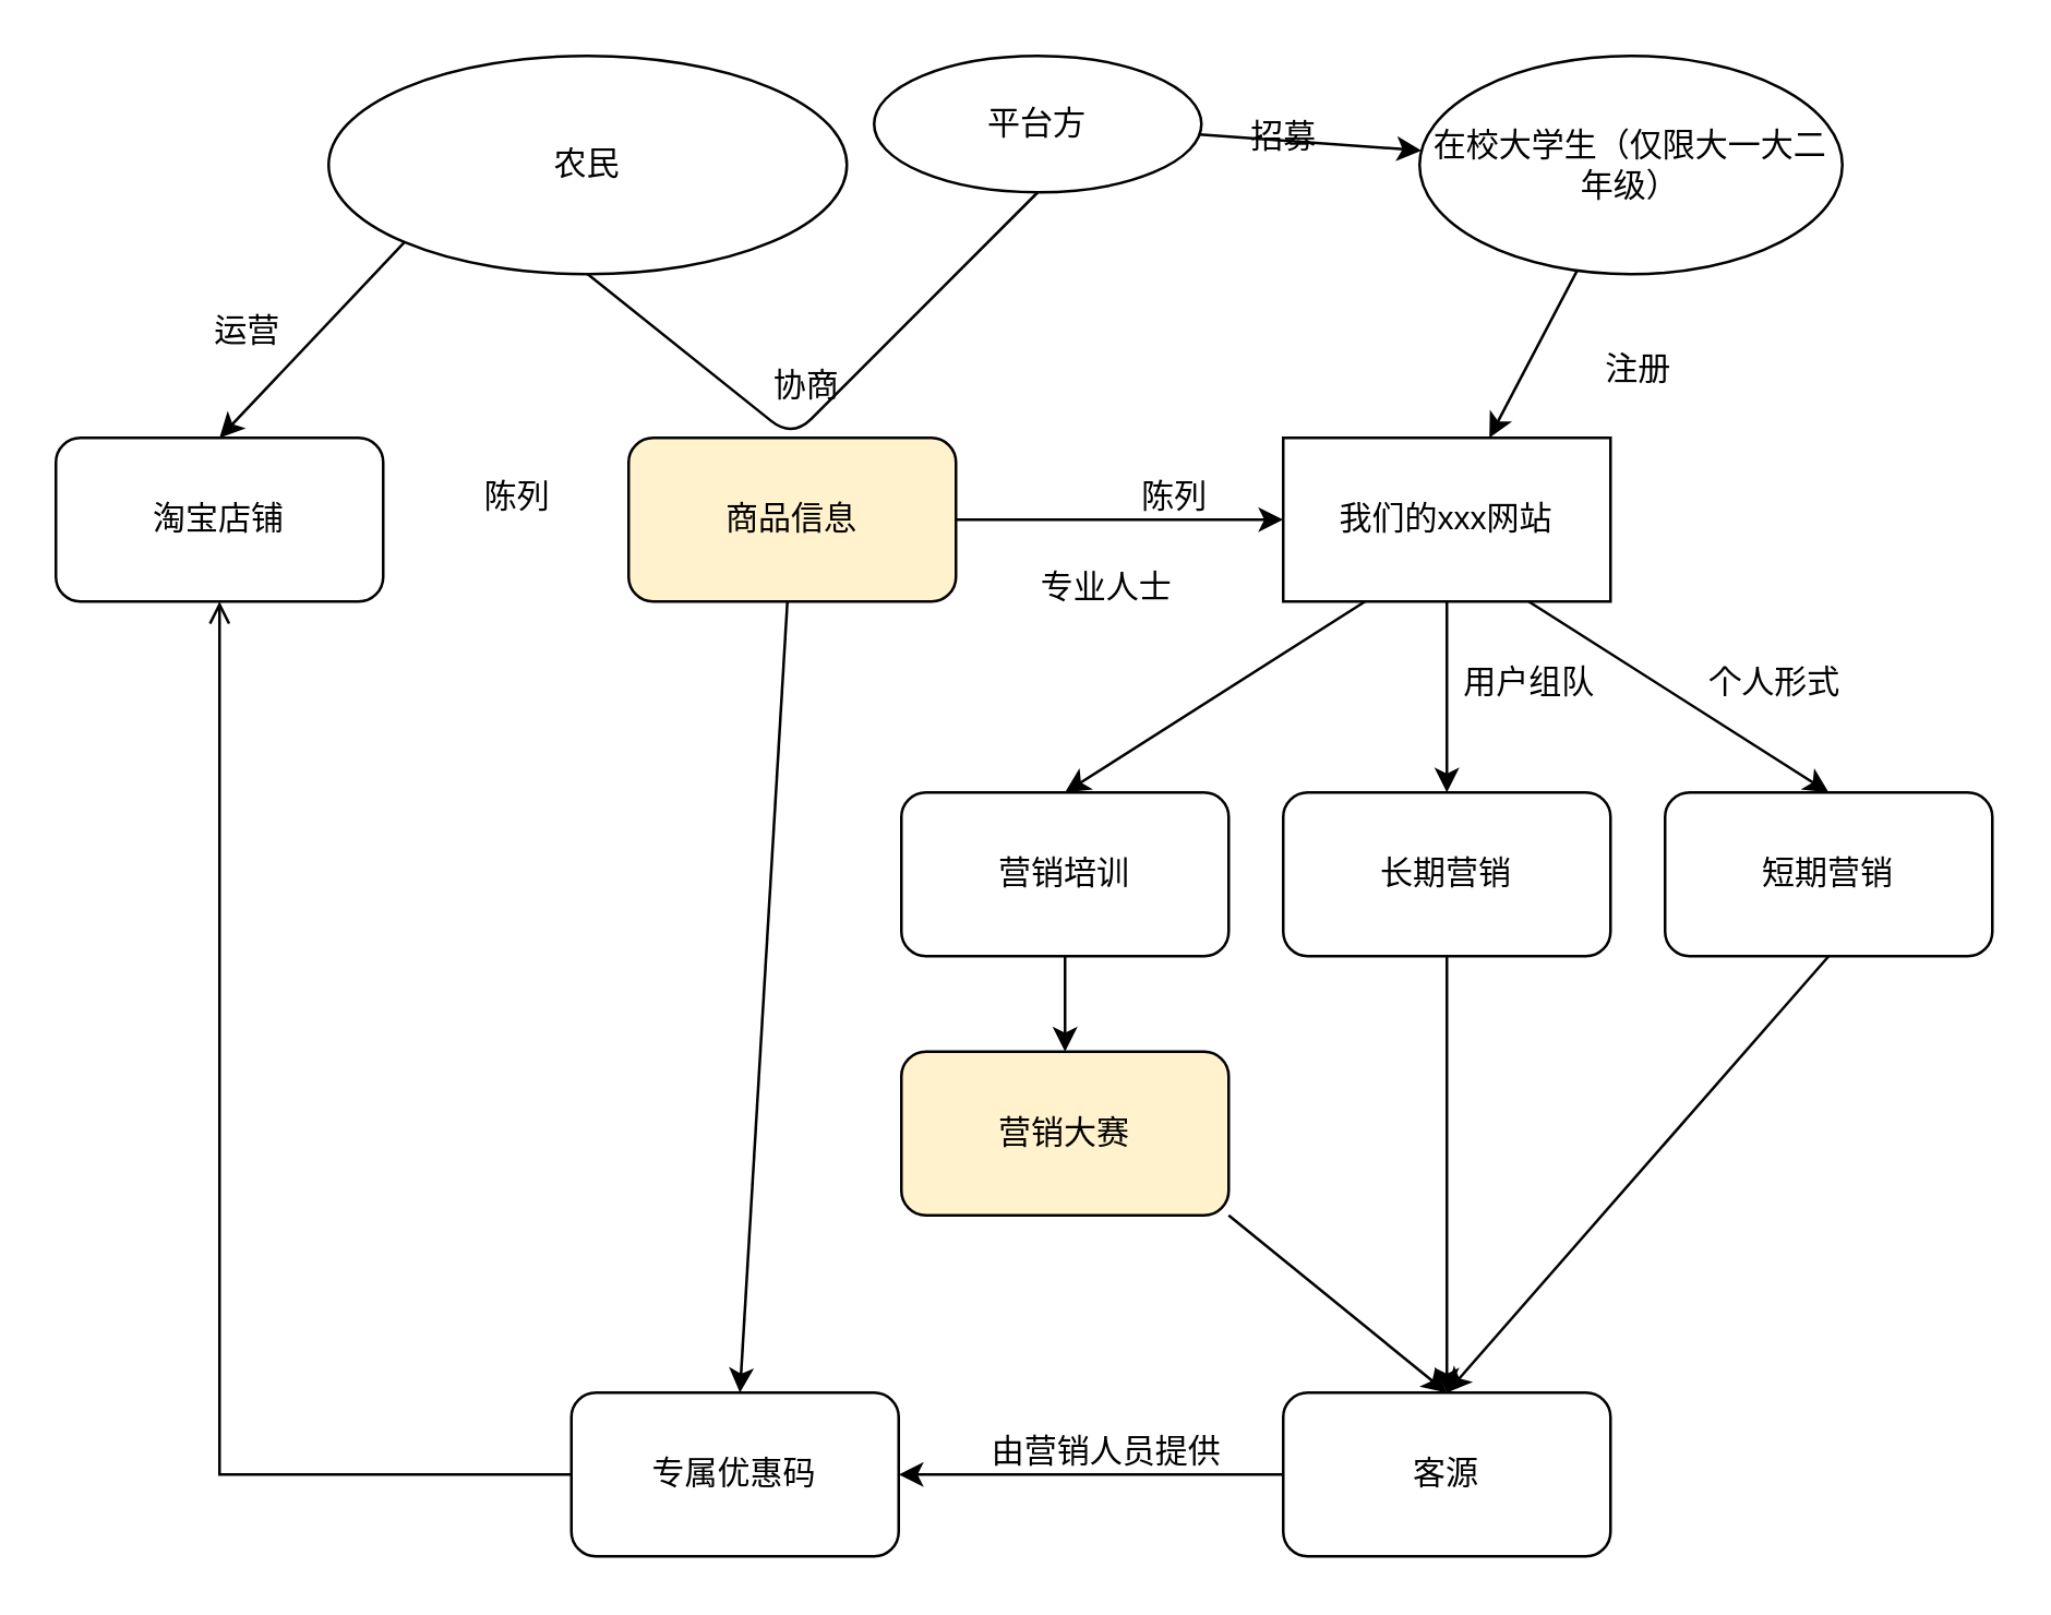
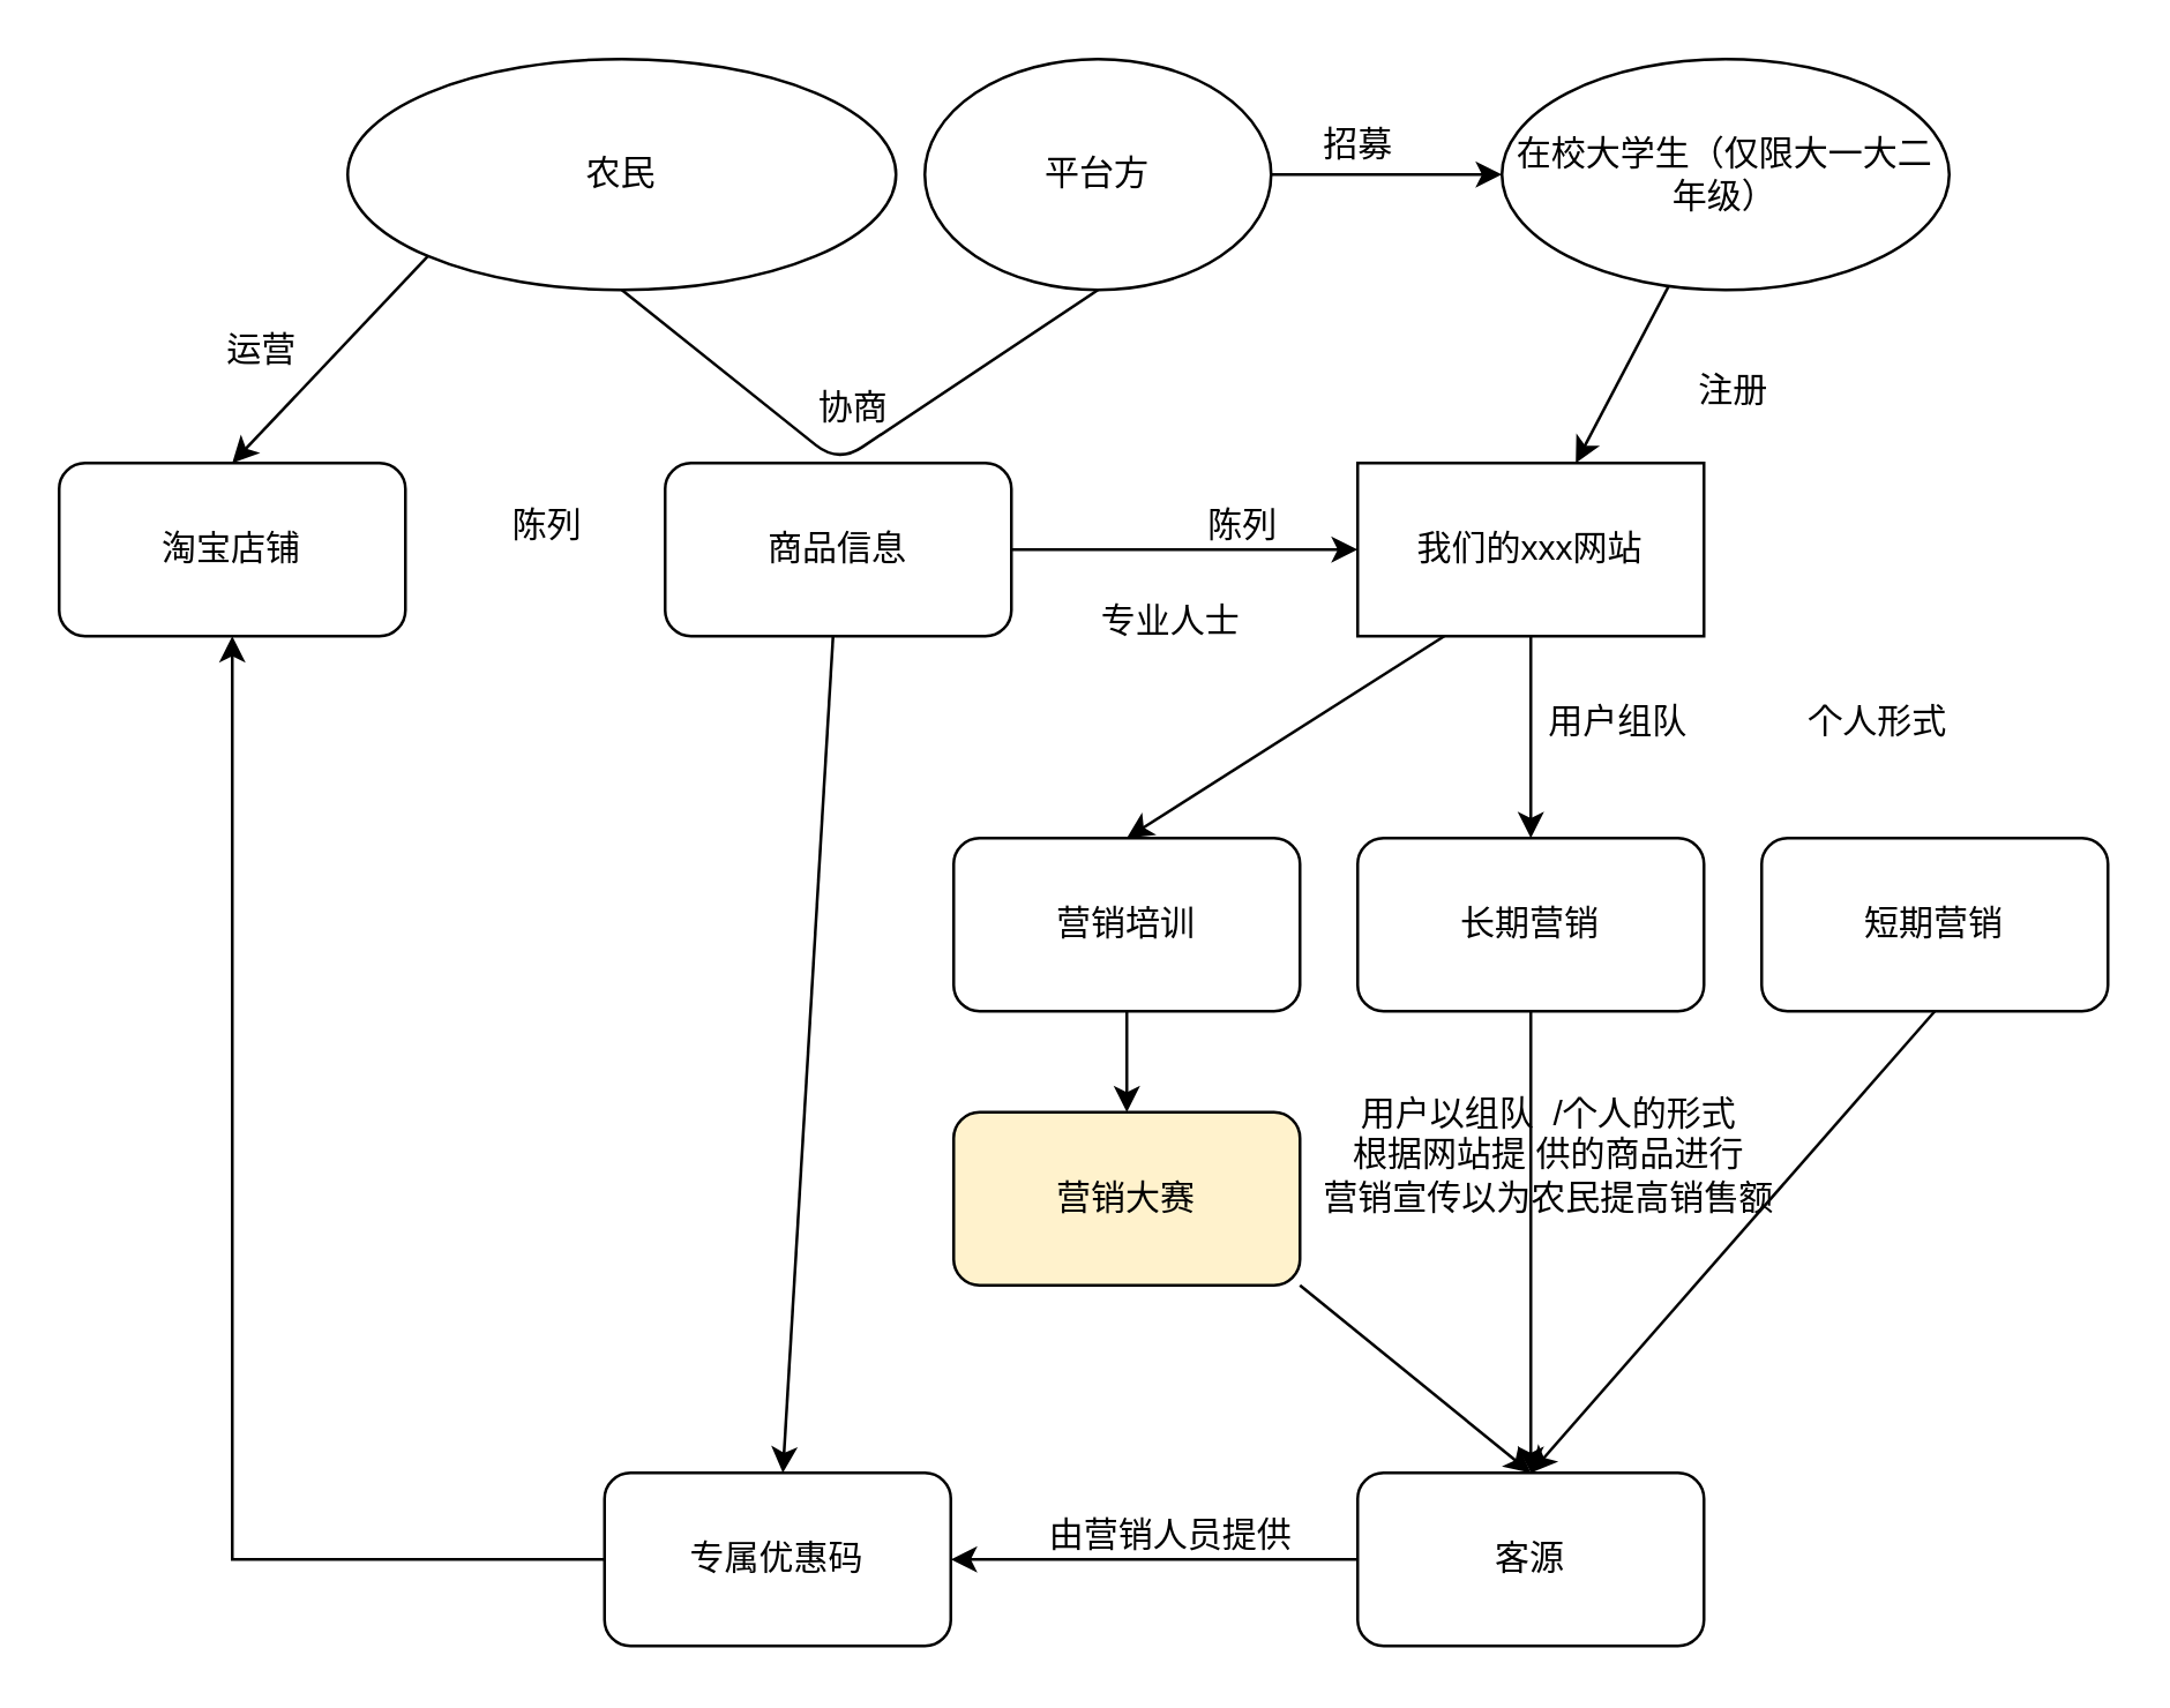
- <mxCell id="5" value="平台方" style="ellipse;whiteSpace=wrap;html=1;" parent="1" vertex="1"><mxGeometry x="320" y="20" width="120" height="50" as="geometry" /></mxCell>
+ <mxCell id="5" value="平台方" style="ellipse;whiteSpace=wrap;html=1;" parent="1" vertex="1"><mxGeometry x="320" y="20" width="120" height="80" as="geometry" /></mxCell>
- <mxCell id="15" value="商品信息" style="rounded=1;whiteSpace=wrap;html=1;fillColor=#fff2cc;" parent="1" vertex="1"><mxGeometry x="230" y="160" width="120" height="60" as="geometry" /></mxCell>
+ <mxCell id="15" value="商品信息" style="rounded=1;whiteSpace=wrap;html=1;" parent="1" vertex="1"><mxGeometry x="230" y="160" width="120" height="60" as="geometry" /></mxCell>
- <mxCell id="36" style="edgeStyle=orthogonalEdgeStyle;rounded=0;orthogonalLoop=1;jettySize=auto;html=1;exitX=0;exitY=0.5;exitDx=0;exitDy=0;entryX=0.5;entryY=1;entryDx=0;entryDy=0;startArrow=none;startFill=0;endArrow=open;endFill=1;" edge="1" parent="1" source="37" target="16"><mxGeometry relative="1" as="geometry" /></mxCell>
+ <mxCell id="36" style="edgeStyle=orthogonalEdgeStyle;rounded=0;orthogonalLoop=1;jettySize=auto;html=1;exitX=0;exitY=0.5;exitDx=0;exitDy=0;entryX=0.5;entryY=1;entryDx=0;entryDy=0;startArrow=none;startFill=0;endArrow=classic;endFill=1;" edge="1" parent="1" source="37" target="16"><mxGeometry relative="1" as="geometry" /></mxCell>
- <mxCell id="8" style="edgeStyle=none;rounded=0;orthogonalLoop=1;jettySize=auto;html=1;exitX=0.75;exitY=1;exitDx=0;exitDy=0;entryX=0.5;entryY=0;entryDx=0;entryDy=0;startArrow=none;startFill=0;endArrow=classic;endFill=1;" edge="1" parent="1" source="9" target="26"><mxGeometry relative="1" as="geometry" /></mxCell>
+ <mxCell id="38" value="用户以组队&amp;nbsp; /个人的形式&lt;br&gt;根据网站提 供的商品进行&lt;br&gt;营销宣传以为农民提高销售额" style="text;html=1;align=center;verticalAlign=middle;resizable=0;points=[];autosize=1;" vertex="1" parent="1"><mxGeometry x="451" y="375" width="170" height="50" as="geometry" /></mxCell>
